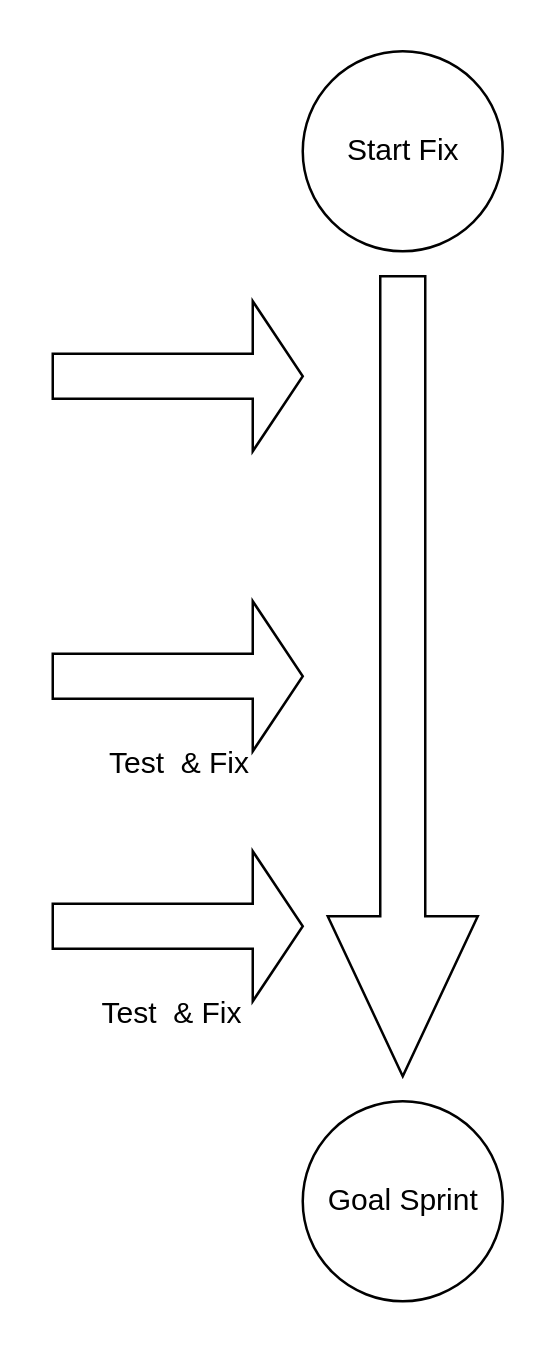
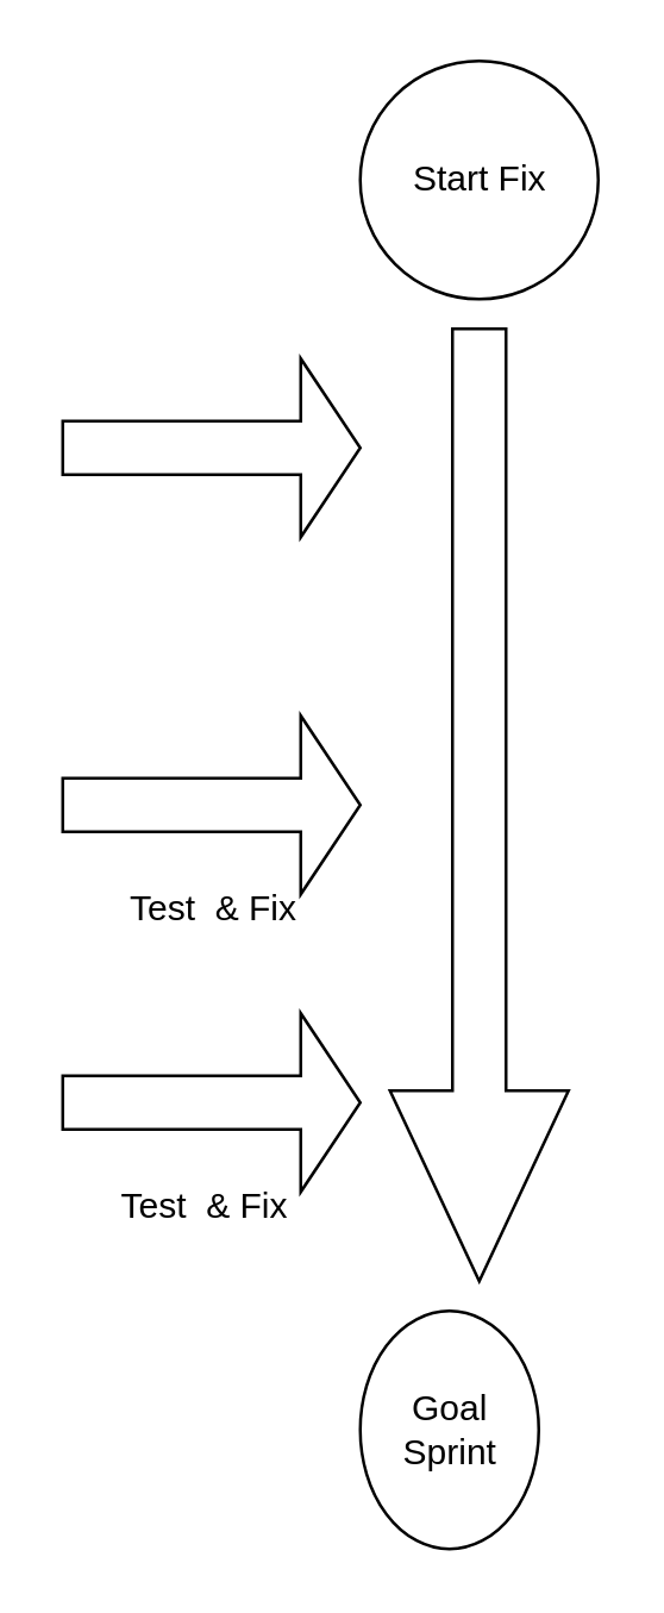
- <mxCell id="4" value="Goal Sprint" style="ellipse;whiteSpace=wrap;html=1;aspect=fixed;" parent="1" vertex="1"><mxGeometry x="120.5" y="440" width="80" height="80" as="geometry" /></mxCell>
+ <mxCell id="4" value="Goal Sprint" style="ellipse;whiteSpace=wrap;html=1;aspect=fixed;" parent="1" vertex="1"><mxGeometry x="120.5" y="440" width="60" height="80" as="geometry" /></mxCell>
